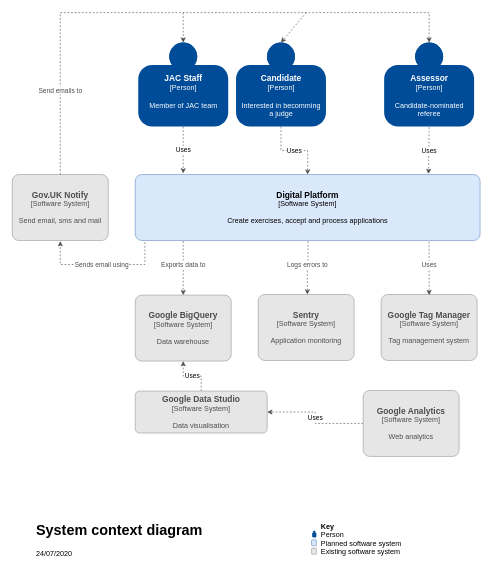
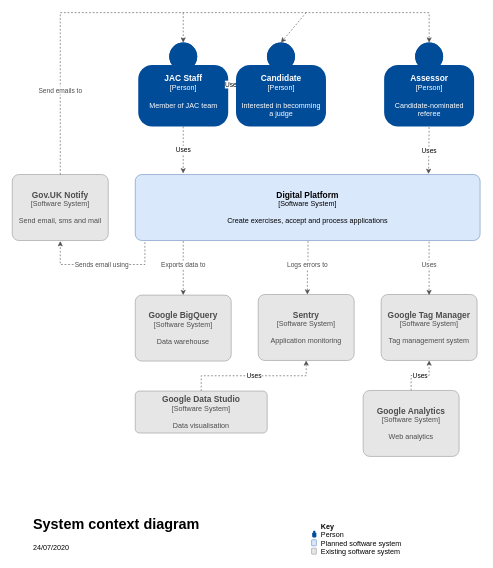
- <mxCell id="5" value="&lt;div&gt;Uses&lt;/div&gt;" style="edgeStyle=orthogonalEdgeStyle;rounded=0;orthogonalLoop=1;jettySize=auto;html=1;dashed=1;endArrow=classic;endFill=1;strokeColor=#4D4D4D;fontColor=#000000;" edge="1" parent="1" source="6" target="8"><mxGeometry relative="1" as="geometry" /></mxCell>
+ <mxCell id="5" value="&lt;div&gt;Uses&lt;/div&gt;" style="edgeStyle=orthogonalEdgeStyle;rounded=0;orthogonalLoop=1;jettySize=auto;html=1;dashed=1;endArrow=classic;endFill=1;strokeColor=#4D4D4D;fontColor=#000000;" edge="1" parent="1" source="6" target="3"><mxGeometry relative="1" as="geometry" /></mxCell>
- <mxCell id="24" value="Uses" style="edgeStyle=orthogonalEdgeStyle;rounded=0;orthogonalLoop=1;jettySize=auto;html=1;dashed=1;endArrow=classic;endFill=1;strokeColor=#4D4D4D;fontColor=#000000;" edge="1" parent="1" source="25" target="23"><mxGeometry relative="1" as="geometry" /></mxCell>
+ <mxCell id="24" value="Uses" style="edgeStyle=orthogonalEdgeStyle;rounded=0;orthogonalLoop=1;jettySize=auto;html=1;dashed=1;endArrow=classic;endFill=1;strokeColor=#4D4D4D;fontColor=#000000;" edge="1" parent="1" source="25" target="16"><mxGeometry relative="1" as="geometry" /></mxCell>
- <mxCell id="19" value="Uses" style="edgeStyle=orthogonalEdgeStyle;rounded=0;orthogonalLoop=1;jettySize=auto;html=1;dashed=1;endArrow=classic;endFill=1;strokeColor=#4D4D4D;fontColor=#000000;" edge="1" parent="1" source="20" target="25"><mxGeometry relative="1" as="geometry" /></mxCell>
+ <mxCell id="19" value="Uses" style="edgeStyle=orthogonalEdgeStyle;rounded=0;orthogonalLoop=1;jettySize=auto;html=1;dashed=1;endArrow=classic;endFill=1;strokeColor=#4D4D4D;fontColor=#000000;" edge="1" parent="1" source="20" target="18"><mxGeometry relative="1" as="geometry" /></mxCell>
- <mxCell id="22" value="&lt;h1&gt;System context diagram&lt;br&gt;&lt;/h1&gt;&lt;p&gt;24/07/2020&lt;/p&gt;" style="text;html=1;strokeColor=none;fillColor=none;spacing=5;spacingTop=-20;whiteSpace=wrap;overflow=hidden;rounded=0;align=left;" vertex="1" parent="1"><mxGeometry x="55" y="864" width="355" height="70" as="geometry" /></mxCell>
+ <mxCell id="22" value="&lt;h1&gt;System context diagram&lt;br&gt;&lt;/h1&gt;&lt;p&gt;24/07/2020&lt;/p&gt;" style="text;html=1;strokeColor=none;fillColor=none;spacing=5;spacingTop=-20;whiteSpace=wrap;overflow=hidden;rounded=0;align=left;" vertex="1" parent="1"><mxGeometry x="50" y="854" width="355" height="70" as="geometry" /></mxCell>
